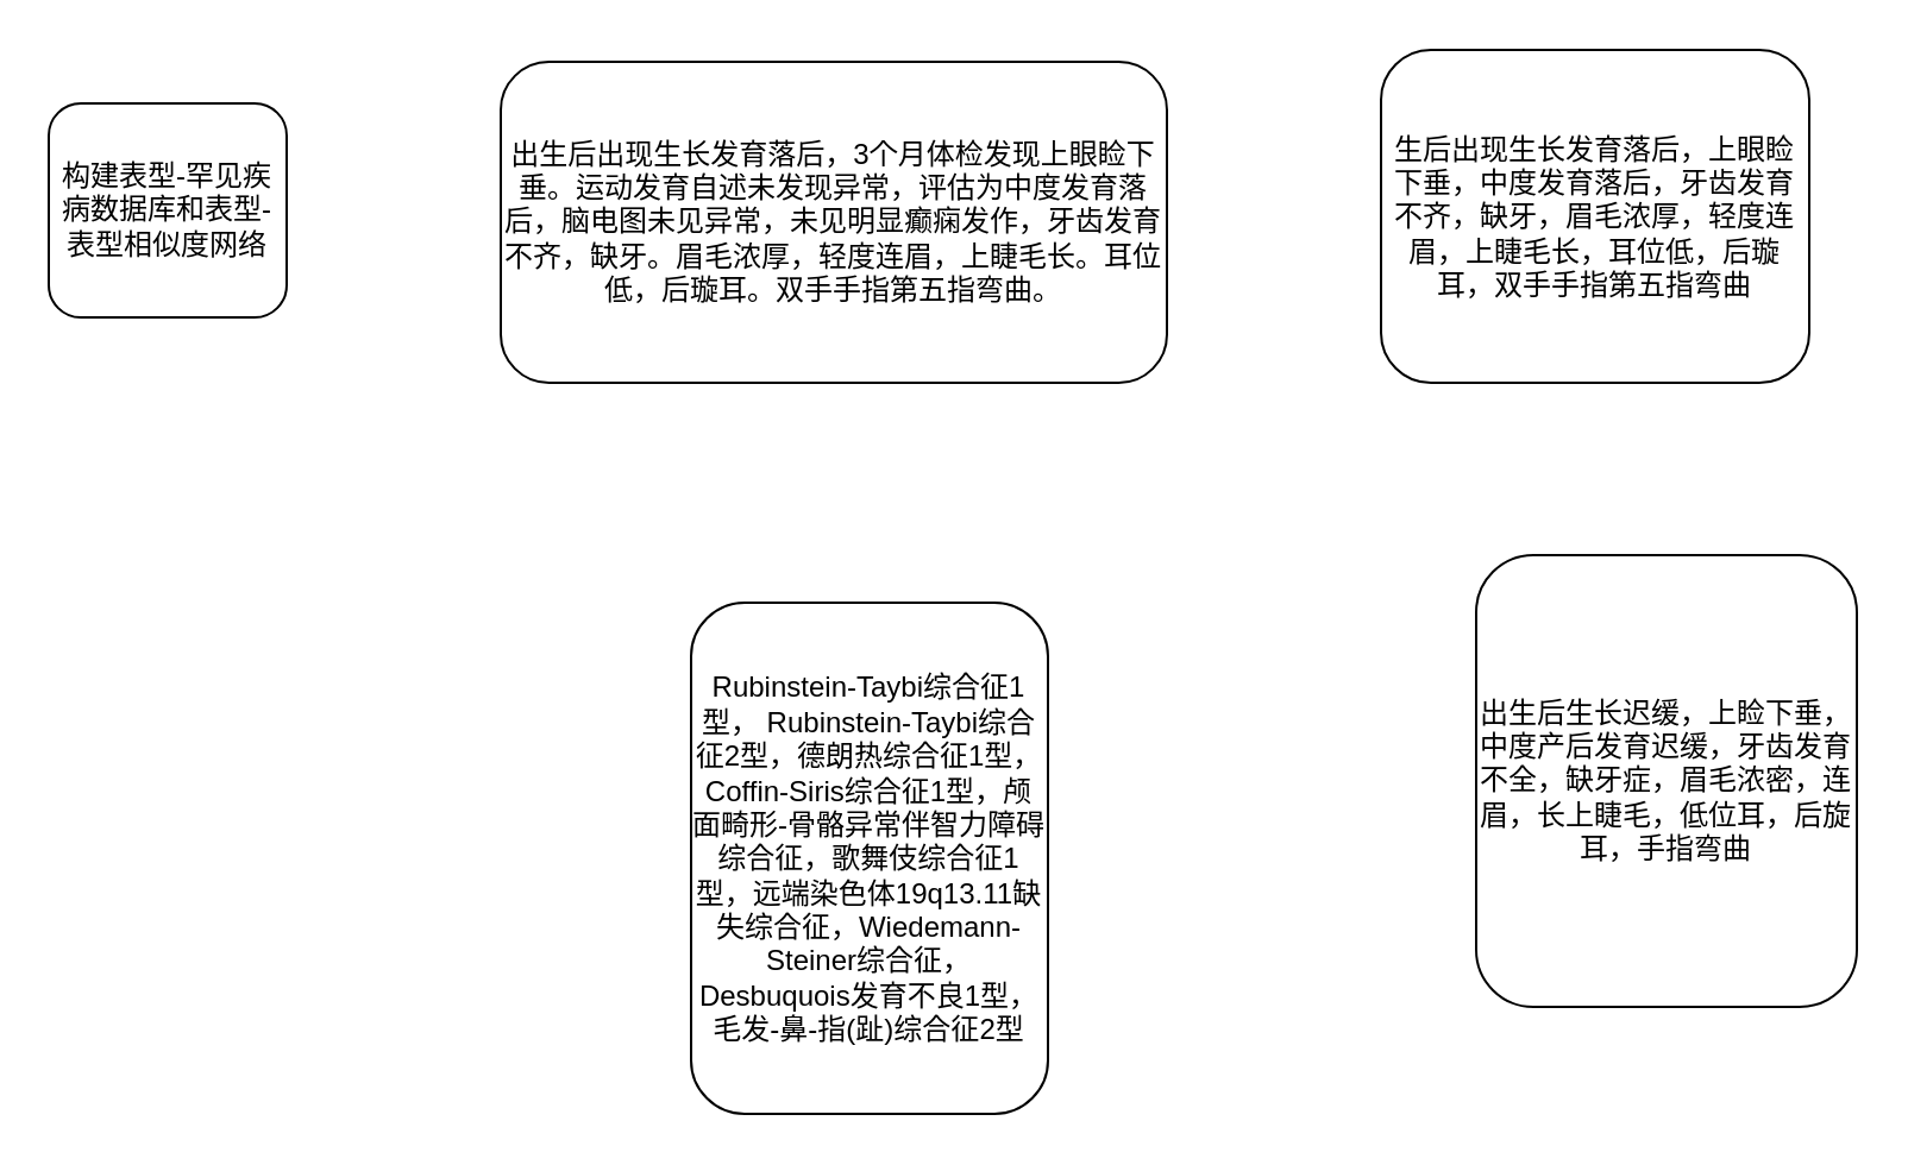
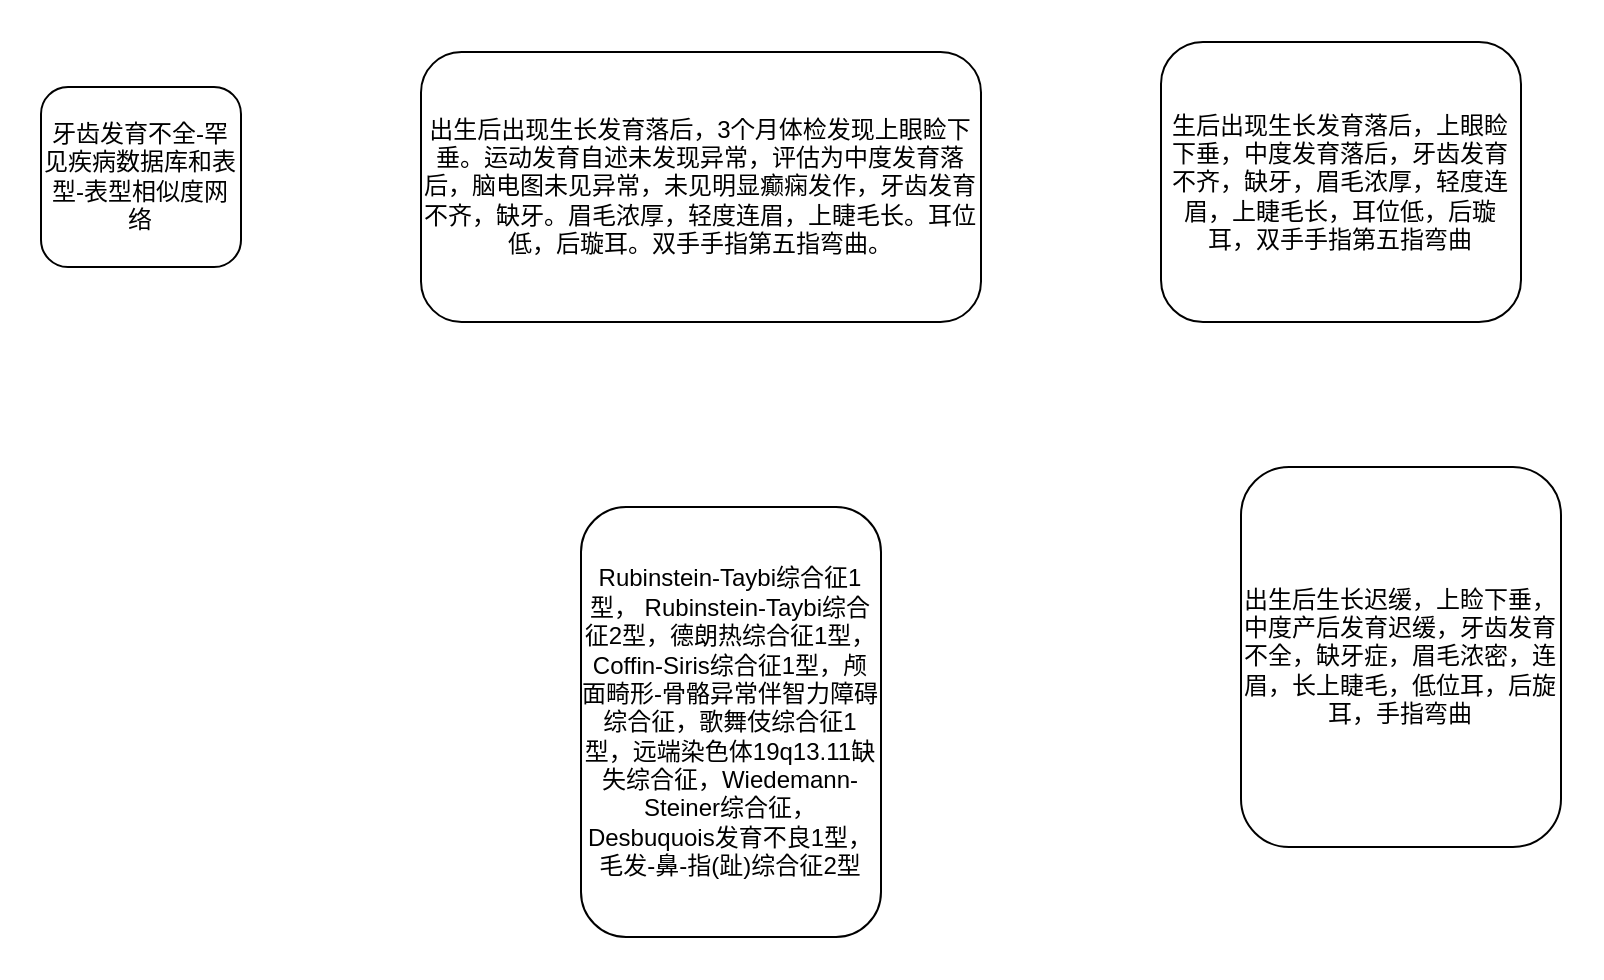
- <mxCell id="2" value="构建表型-罕见疾病数据库和表型-表型相似度网络" style="rounded=1;whiteSpace=wrap;html=1;" vertex="1" parent="1"><mxGeometry x="20" y="43" width="100" height="90" as="geometry" /></mxCell>
+ <mxCell id="2" value="牙齿发育不全-罕见疾病数据库和表型-表型相似度网络" style="rounded=1;whiteSpace=wrap;html=1;" vertex="1" parent="1"><mxGeometry x="20" y="43" width="100" height="90" as="geometry" /></mxCell>
